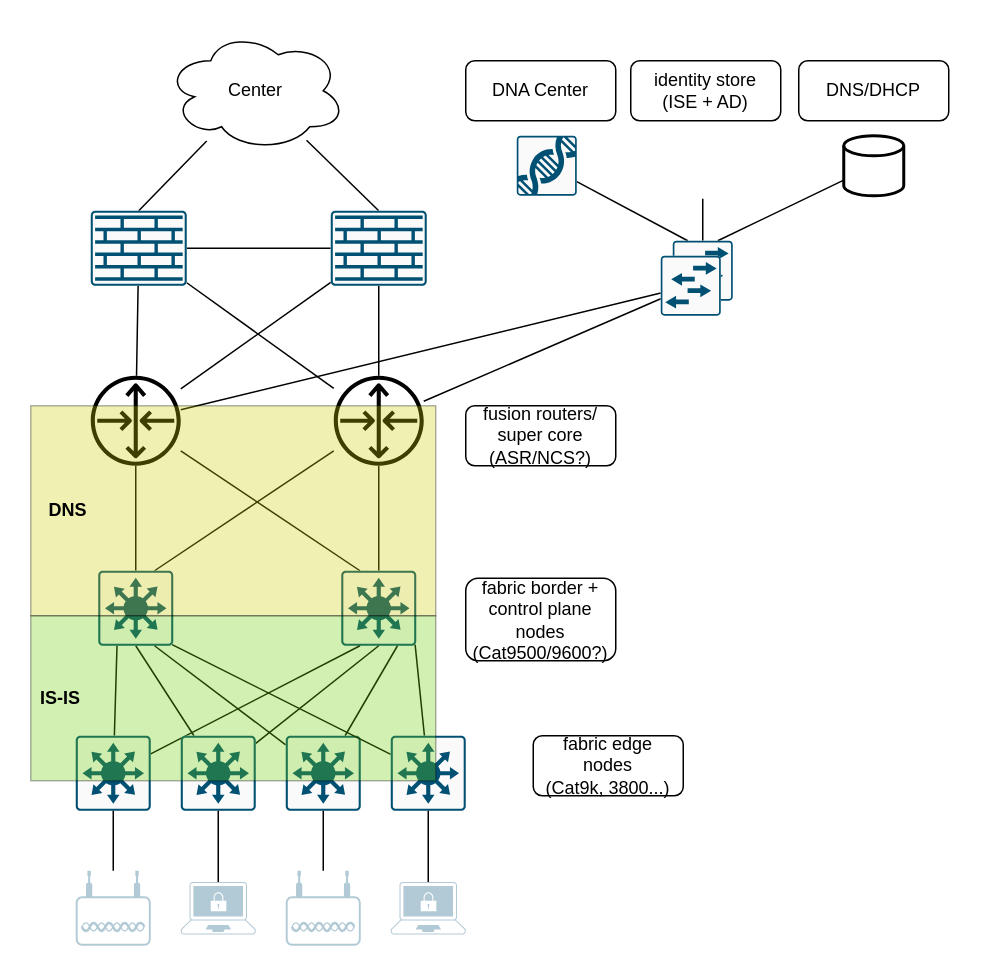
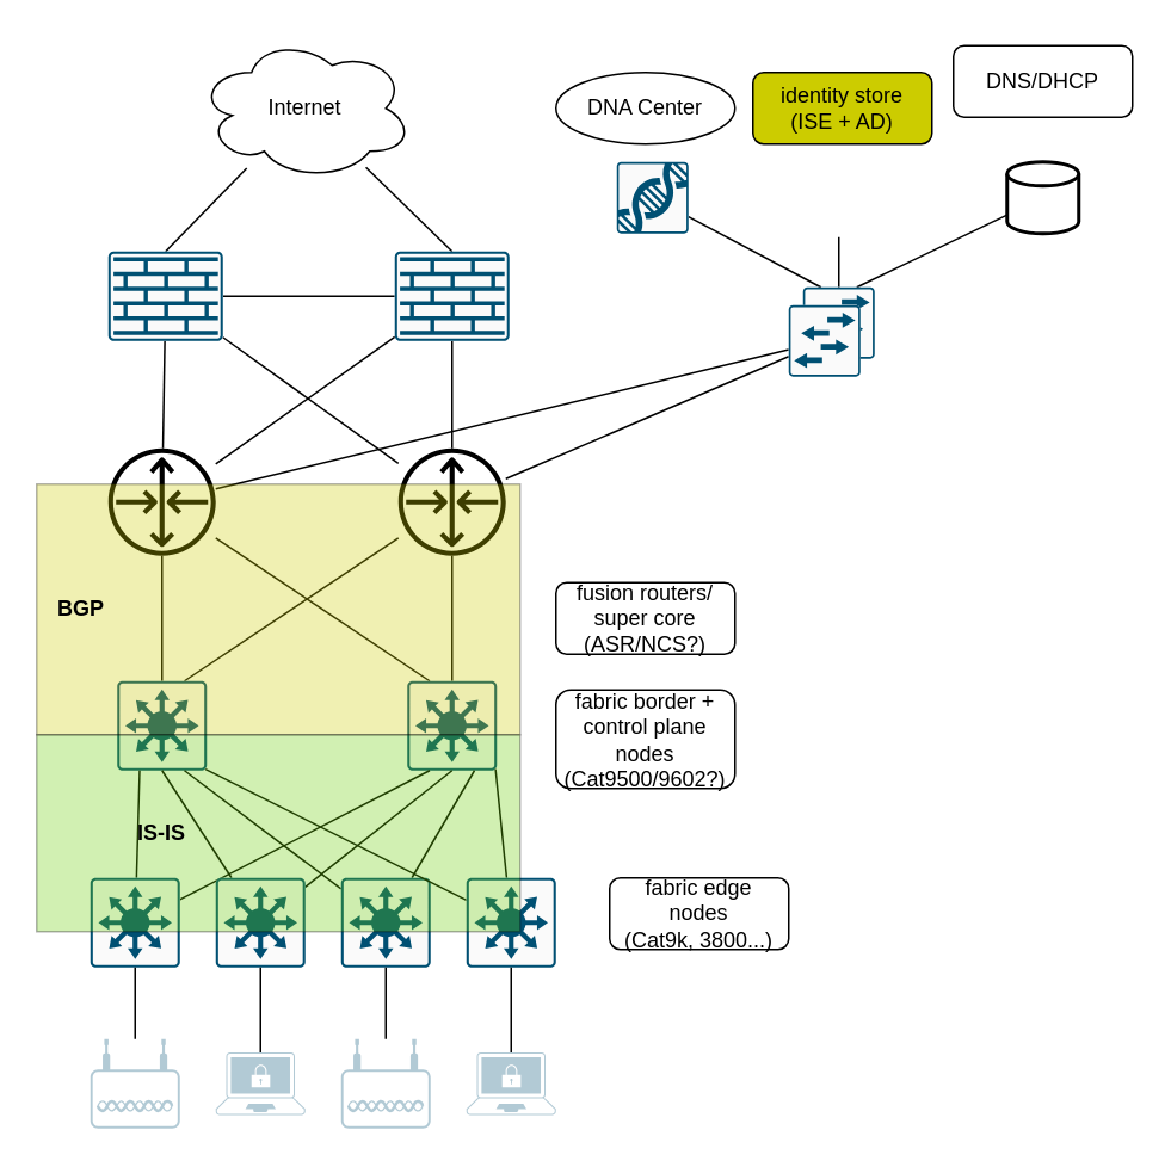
- <mxCell id="4" value="Center" style="ellipse;shape=cloud;whiteSpace=wrap;html=1;" parent="1" vertex="1"><mxGeometry x="110" y="20" width="120" height="80" as="geometry" /></mxCell>
+ <mxCell id="4" value="Internet" style="ellipse;shape=cloud;whiteSpace=wrap;html=1;" parent="1" vertex="1"><mxGeometry x="110" y="20" width="120" height="80" as="geometry" /></mxCell>
- <mxCell id="21" value="DNA Center" style="rounded=1;whiteSpace=wrap;html=1;" parent="1" vertex="1"><mxGeometry x="310" y="40" width="100" height="40" as="geometry" /></mxCell>
+ <mxCell id="21" value="DNA Center" style="ellipse;whiteSpace=wrap;html=1;" parent="1" vertex="1"><mxGeometry x="310" y="40" width="100" height="40" as="geometry" /></mxCell>
- <mxCell id="20" value="identity store&lt;br&gt;(ISE + AD)" style="rounded=1;whiteSpace=wrap;html=1;" parent="1" vertex="1"><mxGeometry x="420" y="40" width="100" height="40" as="geometry" /></mxCell>
+ <mxCell id="20" value="identity store&lt;br&gt;(ISE + AD)" style="rounded=1;whiteSpace=wrap;html=1;fillColor=#cccc00;" parent="1" vertex="1"><mxGeometry x="420" y="40" width="100" height="40" as="geometry" /></mxCell>
- <mxCell id="19" value="DNS/DHCP" style="rounded=1;whiteSpace=wrap;html=1;" parent="1" vertex="1"><mxGeometry x="532" y="40" width="100" height="40" as="geometry" /></mxCell>
+ <mxCell id="19" value="DNS/DHCP" style="rounded=1;whiteSpace=wrap;html=1;" parent="1" vertex="1"><mxGeometry x="532" y="25" width="100" height="40" as="geometry" /></mxCell>
- <mxCell id="18" value="fusion routers/&lt;br&gt;super core&lt;br&gt;(ASR/NCS?)" style="rounded=1;whiteSpace=wrap;html=1;" parent="1" vertex="1"><mxGeometry x="310" y="270" width="100" height="40" as="geometry" /></mxCell>
+ <mxCell id="18" value="fusion routers/&lt;br&gt;super core&lt;br&gt;(ASR/NCS?)" style="rounded=1;whiteSpace=wrap;html=1;" parent="1" vertex="1"><mxGeometry x="310" y="325" width="100" height="40" as="geometry" /></mxCell>
- <mxCell id="49" value="&lt;b&gt;DNS&lt;/b&gt;" style="text;html=1;strokeColor=none;fillColor=none;align=center;verticalAlign=middle;whiteSpace=wrap;rounded=0;opacity=30;" parent="1" vertex="1"><mxGeometry x="25" y="330" width="40" height="20" as="geometry" /></mxCell>
+ <mxCell id="49" value="&lt;b&gt;BGP&lt;/b&gt;" style="text;html=1;strokeColor=none;fillColor=none;align=center;verticalAlign=middle;whiteSpace=wrap;rounded=0;opacity=30;" parent="1" vertex="1"><mxGeometry x="25" y="330" width="40" height="20" as="geometry" /></mxCell>
- <mxCell id="34" value="fabric border + control plane nodes&lt;br&gt;(Cat9500/9600?)" style="rounded=1;whiteSpace=wrap;html=1;" parent="1" vertex="1"><mxGeometry x="310" y="385" width="100" height="55" as="geometry" /></mxCell>
+ <mxCell id="34" value="fabric border + control plane nodes&lt;br&gt;(Cat9500/9602?)" style="rounded=1;whiteSpace=wrap;html=1;" parent="1" vertex="1"><mxGeometry x="310" y="385" width="100" height="55" as="geometry" /></mxCell>
- <mxCell id="51" value="&lt;b&gt;IS-IS&lt;/b&gt;" style="text;html=1;strokeColor=none;fillColor=none;align=center;verticalAlign=middle;whiteSpace=wrap;rounded=0;opacity=30;" parent="1" vertex="1"><mxGeometry x="20" y="455" width="40" height="20" as="geometry" /></mxCell>
+ <mxCell id="51" value="&lt;b&gt;IS-IS&lt;/b&gt;" style="text;html=1;strokeColor=none;fillColor=none;align=center;verticalAlign=middle;whiteSpace=wrap;rounded=0;opacity=30;" parent="1" vertex="1"><mxGeometry x="70" y="455" width="40" height="20" as="geometry" /></mxCell>
- <mxCell id="47" value="fabric edge&lt;br&gt;nodes&lt;br&gt;(Cat9k, 3800...)" style="rounded=1;whiteSpace=wrap;html=1;" parent="1" vertex="1"><mxGeometry x="355" y="490" width="100" height="40" as="geometry" /></mxCell>
+ <mxCell id="47" value="fabric edge&lt;br&gt;nodes&lt;br&gt;(Cat9k, 3800...)" style="rounded=1;whiteSpace=wrap;html=1;" parent="1" vertex="1"><mxGeometry x="340" y="490" width="100" height="40" as="geometry" /></mxCell>
